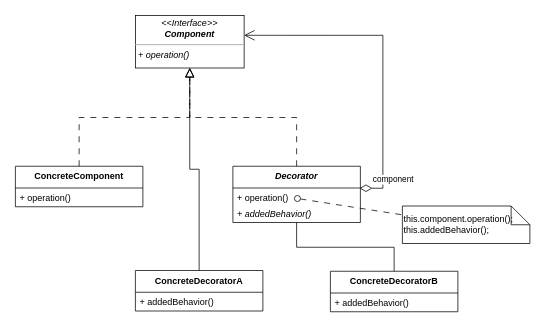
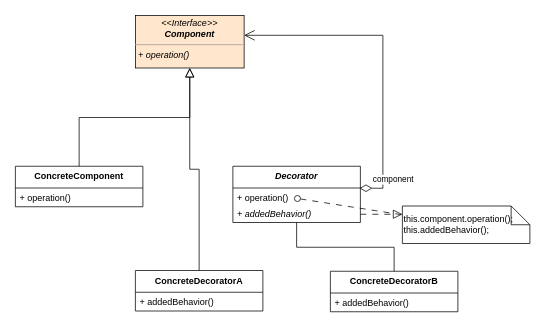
- <mxCell id="9" value="&lt;p style=&quot;margin:0px;margin-top:4px;text-align:center;&quot;&gt;&lt;i&gt;&amp;lt;&amp;lt;Interface&amp;gt;&amp;gt;&lt;br&gt;&lt;b&gt;Component&lt;/b&gt;&lt;/i&gt;&lt;/p&gt;&lt;hr size=&quot;1&quot;&gt;&lt;p style=&quot;margin:0px;margin-left:4px;&quot;&gt;&lt;/p&gt;&lt;p style=&quot;margin:0px;margin-left:4px;&quot;&gt;&lt;i&gt;+ operation()&lt;/i&gt;&lt;/p&gt;" style="verticalAlign=top;align=left;overflow=fill;fontSize=12;fontFamily=Helvetica;html=1;" parent="1" vertex="1"><mxGeometry x="180" y="20" width="145" height="70" as="geometry" /></mxCell>
+ <mxCell id="9" value="&lt;p style=&quot;margin:0px;margin-top:4px;text-align:center;&quot;&gt;&lt;i&gt;&amp;lt;&amp;lt;Interface&amp;gt;&amp;gt;&lt;br&gt;&lt;b&gt;Component&lt;/b&gt;&lt;/i&gt;&lt;/p&gt;&lt;hr size=&quot;1&quot;&gt;&lt;p style=&quot;margin:0px;margin-left:4px;&quot;&gt;&lt;/p&gt;&lt;p style=&quot;margin:0px;margin-left:4px;&quot;&gt;&lt;i&gt;+ operation()&lt;/i&gt;&lt;/p&gt;" style="verticalAlign=top;align=left;overflow=fill;fontSize=12;fontFamily=Helvetica;html=1;fillColor=#ffe6cc;" parent="1" vertex="1"><mxGeometry x="180" y="20" width="145" height="70" as="geometry" /></mxCell>
- <mxCell id="7" value="" style="endArrow=block;endSize=10;endFill=0;shadow=0;strokeWidth=1;rounded=0;edgeStyle=elbowEdgeStyle;elbow=vertical;dashed=1;dashPattern=8 8;labelBackgroundColor=none;fontColor=default;exitX=0.5;exitY=0;exitDx=0;exitDy=0;entryX=0.5;entryY=1;entryDx=0;entryDy=0;" parent="1" source="2" target="9" edge="1"><mxGeometry width="160" relative="1" as="geometry"><mxPoint x="130" y="240" as="sourcePoint" /><mxPoint x="262.5" y="174" as="targetPoint" /></mxGeometry></mxCell>
+ <mxCell id="7" value="" style="endArrow=block;endSize=10;endFill=0;shadow=0;strokeWidth=1;rounded=0;edgeStyle=elbowEdgeStyle;elbow=vertical;dashed=0;dashPattern=8 8;labelBackgroundColor=none;fontColor=default;exitX=0.5;exitY=0;exitDx=0;exitDy=0;entryX=0.5;entryY=1;entryDx=0;entryDy=0;" parent="1" source="2" target="9" edge="1"><mxGeometry width="160" relative="1" as="geometry"><mxPoint x="130" y="240" as="sourcePoint" /><mxPoint x="262.5" y="174" as="targetPoint" /></mxGeometry></mxCell>
- <mxCell id="8" value="" style="endArrow=block;endSize=10;endFill=0;shadow=0;strokeWidth=1;rounded=0;edgeStyle=elbowEdgeStyle;elbow=vertical;dashed=1;dashPattern=8 8;labelBackgroundColor=none;fontColor=default;entryX=0.5;entryY=1;entryDx=0;entryDy=0;" parent="1" source="4" target="9" edge="1"><mxGeometry width="160" relative="1" as="geometry"><mxPoint x="145" y="260" as="sourcePoint" /><mxPoint x="262.5" y="174" as="targetPoint" /></mxGeometry></mxCell>
+ <mxCell id="8" value="" style="endArrow=block;endSize=10;endFill=0;shadow=0;strokeWidth=1;rounded=0;edgeStyle=elbowEdgeStyle;elbow=vertical;dashed=1;dashPattern=8 8;labelBackgroundColor=none;fontColor=default;" parent="1" source="4" target="10" edge="1"><mxGeometry width="160" relative="1" as="geometry"><mxPoint x="145" y="260" as="sourcePoint" /><mxPoint x="262.5" y="174" as="targetPoint" /></mxGeometry></mxCell>
